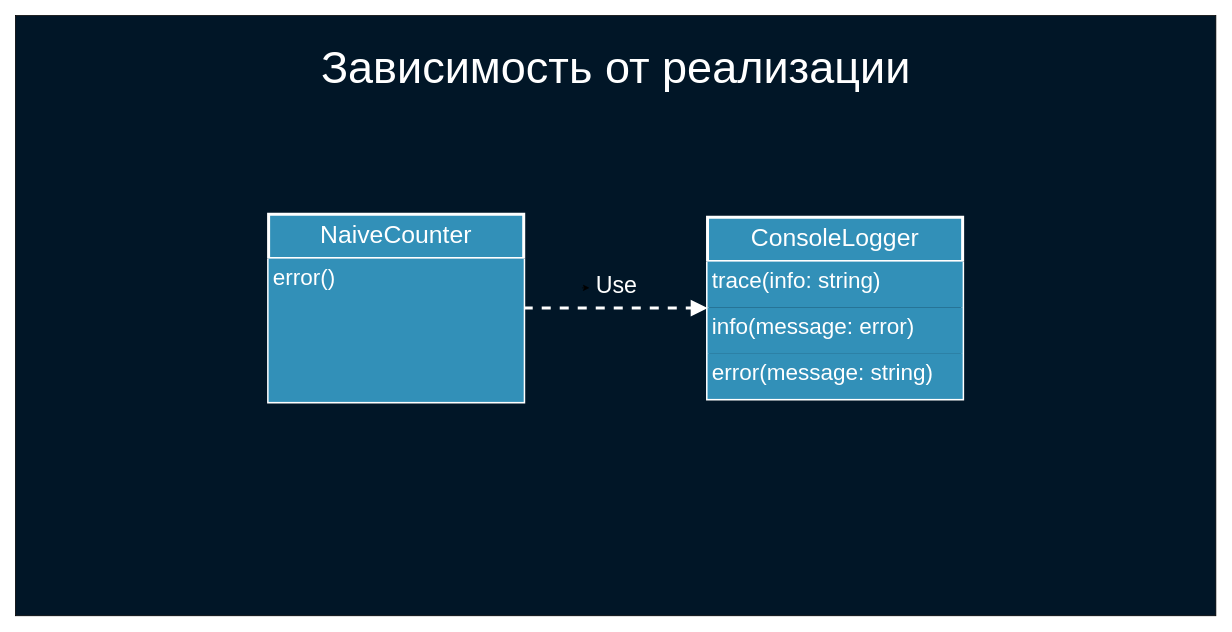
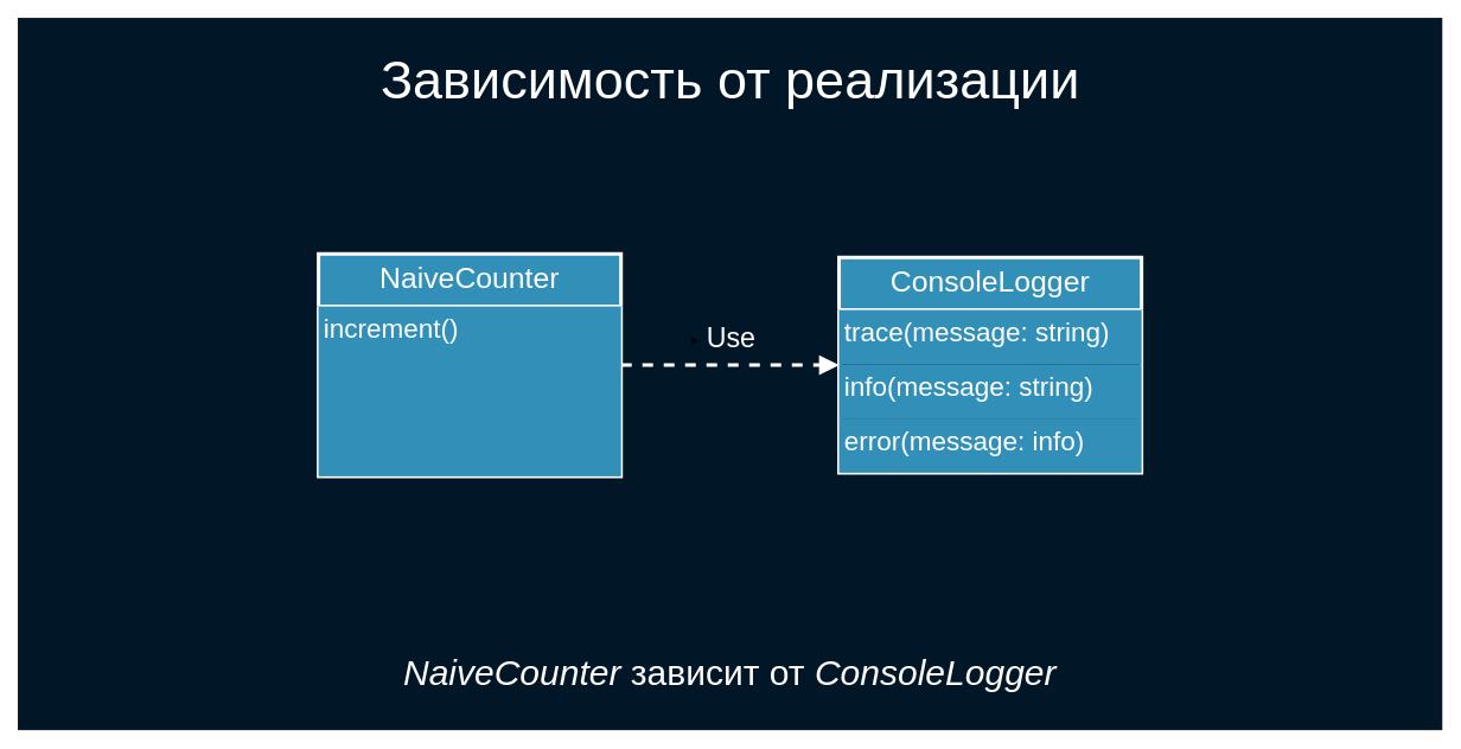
- <mxCell id="12" value="error()" style="text;strokeColor=none;fillColor=#3290B8;align=left;verticalAlign=top;spacingLeft=4;spacingRight=4;overflow=hidden;rotatable=0;points=[[0,0.5],[1,0.5]];portConstraint=eastwest;fontColor=#FFFFFF;fontSize=30;labelBackgroundColor=none;" vertex="1" parent="11"><mxGeometry y="59" width="340" height="191" as="geometry" /></mxCell>
+ <mxCell id="12" value="increment()" style="text;strokeColor=none;fillColor=#3290B8;align=left;verticalAlign=top;spacingLeft=4;spacingRight=4;overflow=hidden;rotatable=0;points=[[0,0.5],[1,0.5]];portConstraint=eastwest;fontColor=#FFFFFF;fontSize=30;labelBackgroundColor=none;" vertex="1" parent="11"><mxGeometry y="59" width="340" height="191" as="geometry" /></mxCell>
- <mxCell id="8" value="trace(info: string)" style="text;strokeColor=none;fillColor=#3290B8;align=left;verticalAlign=top;spacingLeft=4;spacingRight=4;overflow=hidden;rotatable=0;points=[[0,0.5],[1,0.5]];portConstraint=eastwest;fontColor=#FFFFFF;fontSize=30;labelBackgroundColor=none;" vertex="1" parent="7"><mxGeometry y="59" width="340" height="61" as="geometry" /></mxCell>
+ <mxCell id="8" value="trace(message: string)" style="text;strokeColor=none;fillColor=#3290B8;align=left;verticalAlign=top;spacingLeft=4;spacingRight=4;overflow=hidden;rotatable=0;points=[[0,0.5],[1,0.5]];portConstraint=eastwest;fontColor=#FFFFFF;fontSize=30;labelBackgroundColor=none;" vertex="1" parent="7"><mxGeometry y="59" width="340" height="61" as="geometry" /></mxCell>
- <mxCell id="9" value="info(message: error)" style="text;strokeColor=none;fillColor=#3290B8;align=left;verticalAlign=top;spacingLeft=4;spacingRight=4;overflow=hidden;rotatable=0;points=[[0,0.5],[1,0.5]];portConstraint=eastwest;fontColor=#FFFFFF;fontSize=30;labelBackgroundColor=none;" vertex="1" parent="7"><mxGeometry y="120" width="340" height="61" as="geometry" /></mxCell>
+ <mxCell id="9" value="info(message: string)" style="text;strokeColor=none;fillColor=#3290B8;align=left;verticalAlign=top;spacingLeft=4;spacingRight=4;overflow=hidden;rotatable=0;points=[[0,0.5],[1,0.5]];portConstraint=eastwest;fontColor=#FFFFFF;fontSize=30;labelBackgroundColor=none;" vertex="1" parent="7"><mxGeometry y="120" width="340" height="61" as="geometry" /></mxCell>
- <mxCell id="10" value="error(message: string)" style="text;strokeColor=none;fillColor=#3290B8;align=left;verticalAlign=top;spacingLeft=4;spacingRight=4;overflow=hidden;rotatable=0;points=[[0,0.5],[1,0.5]];portConstraint=eastwest;fontColor=#FFFFFF;fontSize=30;labelBackgroundColor=none;" vertex="1" parent="7"><mxGeometry y="181" width="340" height="61" as="geometry" /></mxCell>
+ <mxCell id="10" value="error(message: info)" style="text;strokeColor=none;fillColor=#3290B8;align=left;verticalAlign=top;spacingLeft=4;spacingRight=4;overflow=hidden;rotatable=0;points=[[0,0.5],[1,0.5]];portConstraint=eastwest;fontColor=#FFFFFF;fontSize=30;labelBackgroundColor=none;" vertex="1" parent="7"><mxGeometry y="181" width="340" height="61" as="geometry" /></mxCell>
+ <mxCell id="4" value="&lt;i&gt;NaiveCounter&lt;/i&gt; зависит от &lt;i&gt;ConsoleLogger&lt;/i&gt;" style="text;html=1;strokeColor=none;fillColor=none;align=center;verticalAlign=middle;whiteSpace=wrap;rounded=0;fontSize=40;fontColor=#FFFFFF;" parent="1" vertex="1"><mxGeometry x="235" y="720" width="1170" height="70" as="geometry" /></mxCell>
